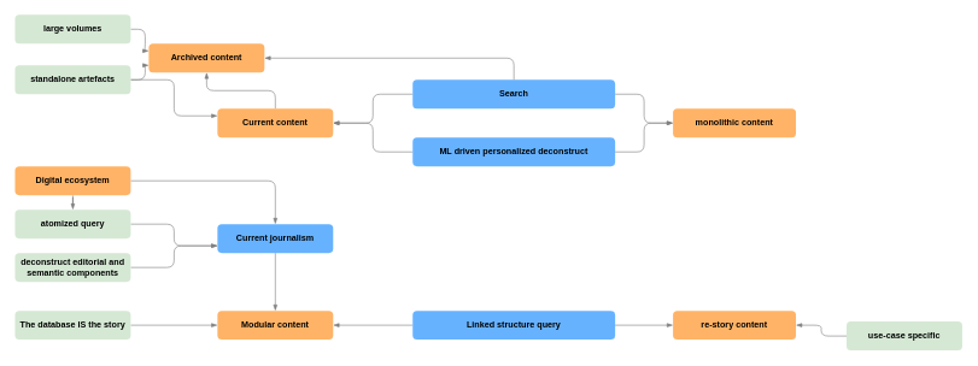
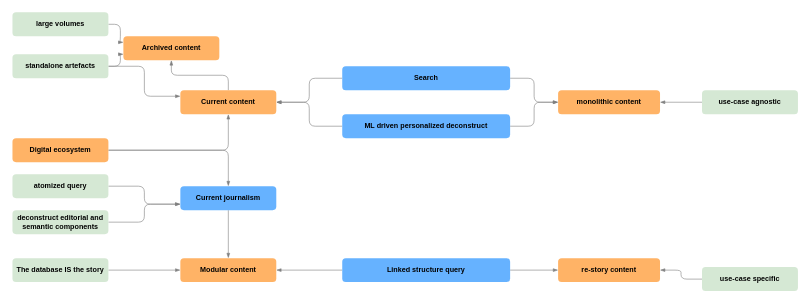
- <mxCell id="7" style="edgeStyle=orthogonalEdgeStyle;rounded=1;orthogonalLoop=1;jettySize=auto;html=1;entryX=1;entryY=0.5;entryDx=0;entryDy=0;endArrow=blockThin;endFill=1;strokeColor=#808080;exitX=0.5;exitY=0;exitDx=0;exitDy=0;" edge="1" parent="1" source="8" target="20"><mxGeometry relative="1" as="geometry" /></mxCell>
+ <mxCell id="32" style="edgeStyle=orthogonalEdgeStyle;rounded=1;orthogonalLoop=1;jettySize=auto;html=1;entryX=1;entryY=0.5;entryDx=0;entryDy=0;endArrow=blockThin;endFill=1;strokeColor=#808080;" edge="1" parent="1" source="33" target="16"><mxGeometry relative="1" as="geometry" /></mxCell>
+ <mxCell id="33" value="&lt;font&gt;&lt;b&gt;use-case agnostic&lt;/b&gt;&lt;br&gt;&lt;/font&gt;" style="rounded=1;whiteSpace=wrap;html=1;fillColor=#d5e8d4;strokeColor=none;" vertex="1" parent="1"><mxGeometry x="1170" y="150" width="160" height="40" as="geometry" /></mxCell>
- <mxCell id="3" style="edgeStyle=orthogonalEdgeStyle;rounded=1;orthogonalLoop=1;jettySize=auto;html=1;endArrow=blockThin;endFill=1;strokeColor=#808080;" edge="1" parent="1" source="4" target="29"><mxGeometry relative="1" as="geometry" /></mxCell>
+ <mxCell id="3" style="edgeStyle=orthogonalEdgeStyle;rounded=1;orthogonalLoop=1;jettySize=auto;html=1;entryX=0.5;entryY=1;entryDx=0;entryDy=0;endArrow=blockThin;endFill=1;strokeColor=#808080;" edge="1" parent="1" source="4" target="22"><mxGeometry relative="1" as="geometry" /></mxCell>
